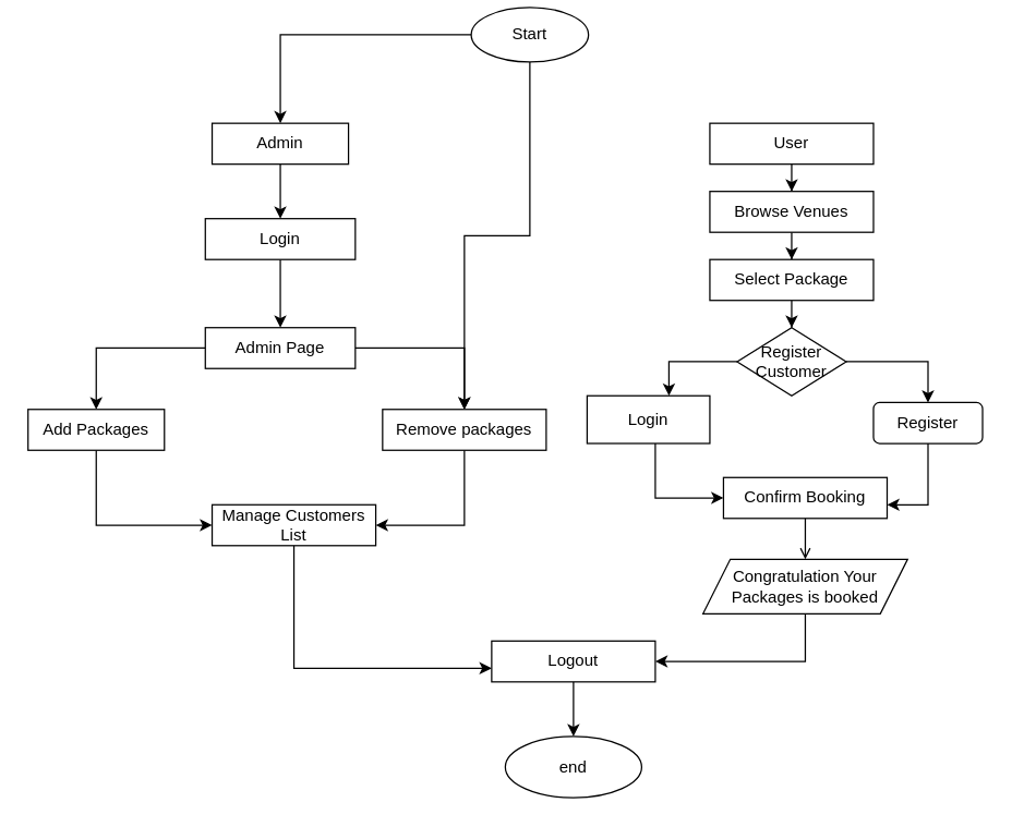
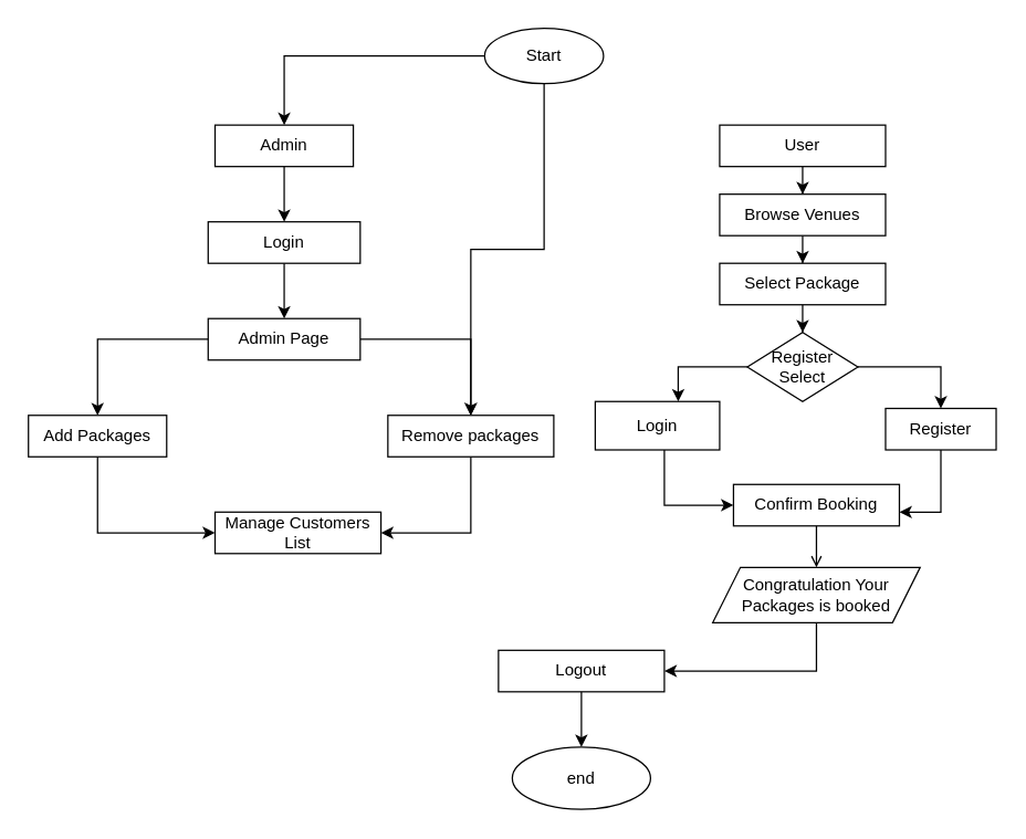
- <mxCell id="4" value="Start" style="ellipse;whiteSpace=wrap;html=1;" vertex="1" parent="1"><mxGeometry x="345" y="5" width="86" height="40" as="geometry" /></mxCell>
+ <mxCell id="4" value="Start" style="ellipse;whiteSpace=wrap;html=1;" vertex="1" parent="1"><mxGeometry x="350" y="20" width="86" height="40" as="geometry" /></mxCell>
- <mxCell id="11" value="Admin Page" style="whiteSpace=wrap;html=1;rounded=0;" vertex="1" parent="1"><mxGeometry x="150" y="240" width="110" height="30" as="geometry" /></mxCell>
+ <mxCell id="11" value="Admin Page" style="whiteSpace=wrap;html=1;rounded=0;" vertex="1" parent="1"><mxGeometry x="150" y="230" width="110" height="30" as="geometry" /></mxCell>
- <mxCell id="28" value="Register Customer" style="rhombus;whiteSpace=wrap;html=1;" vertex="1" parent="1"><mxGeometry x="540" y="240" width="80" height="50" as="geometry" /></mxCell>
+ <mxCell id="28" value="Register Select" style="rhombus;whiteSpace=wrap;html=1;" vertex="1" parent="1"><mxGeometry x="540" y="240" width="80" height="50" as="geometry" /></mxCell>
- <mxCell id="30" value="Register" style="whiteSpace=wrap;html=1;rounded=1;" vertex="1" parent="1"><mxGeometry x="640" y="295" width="80" height="30" as="geometry" /></mxCell>
+ <mxCell id="30" value="Register" style="whiteSpace=wrap;html=1;" vertex="1" parent="1"><mxGeometry x="640" y="295" width="80" height="30" as="geometry" /></mxCell>
- <mxCell id="16" value="" style="edgeStyle=orthogonalEdgeStyle;rounded=0;orthogonalLoop=1;jettySize=auto;html=1;" edge="1" parent="1" source="17" target="19"><mxGeometry relative="1" as="geometry"><Array as="points"><mxPoint x="215" y="490" /></Array></mxGeometry></mxCell>
